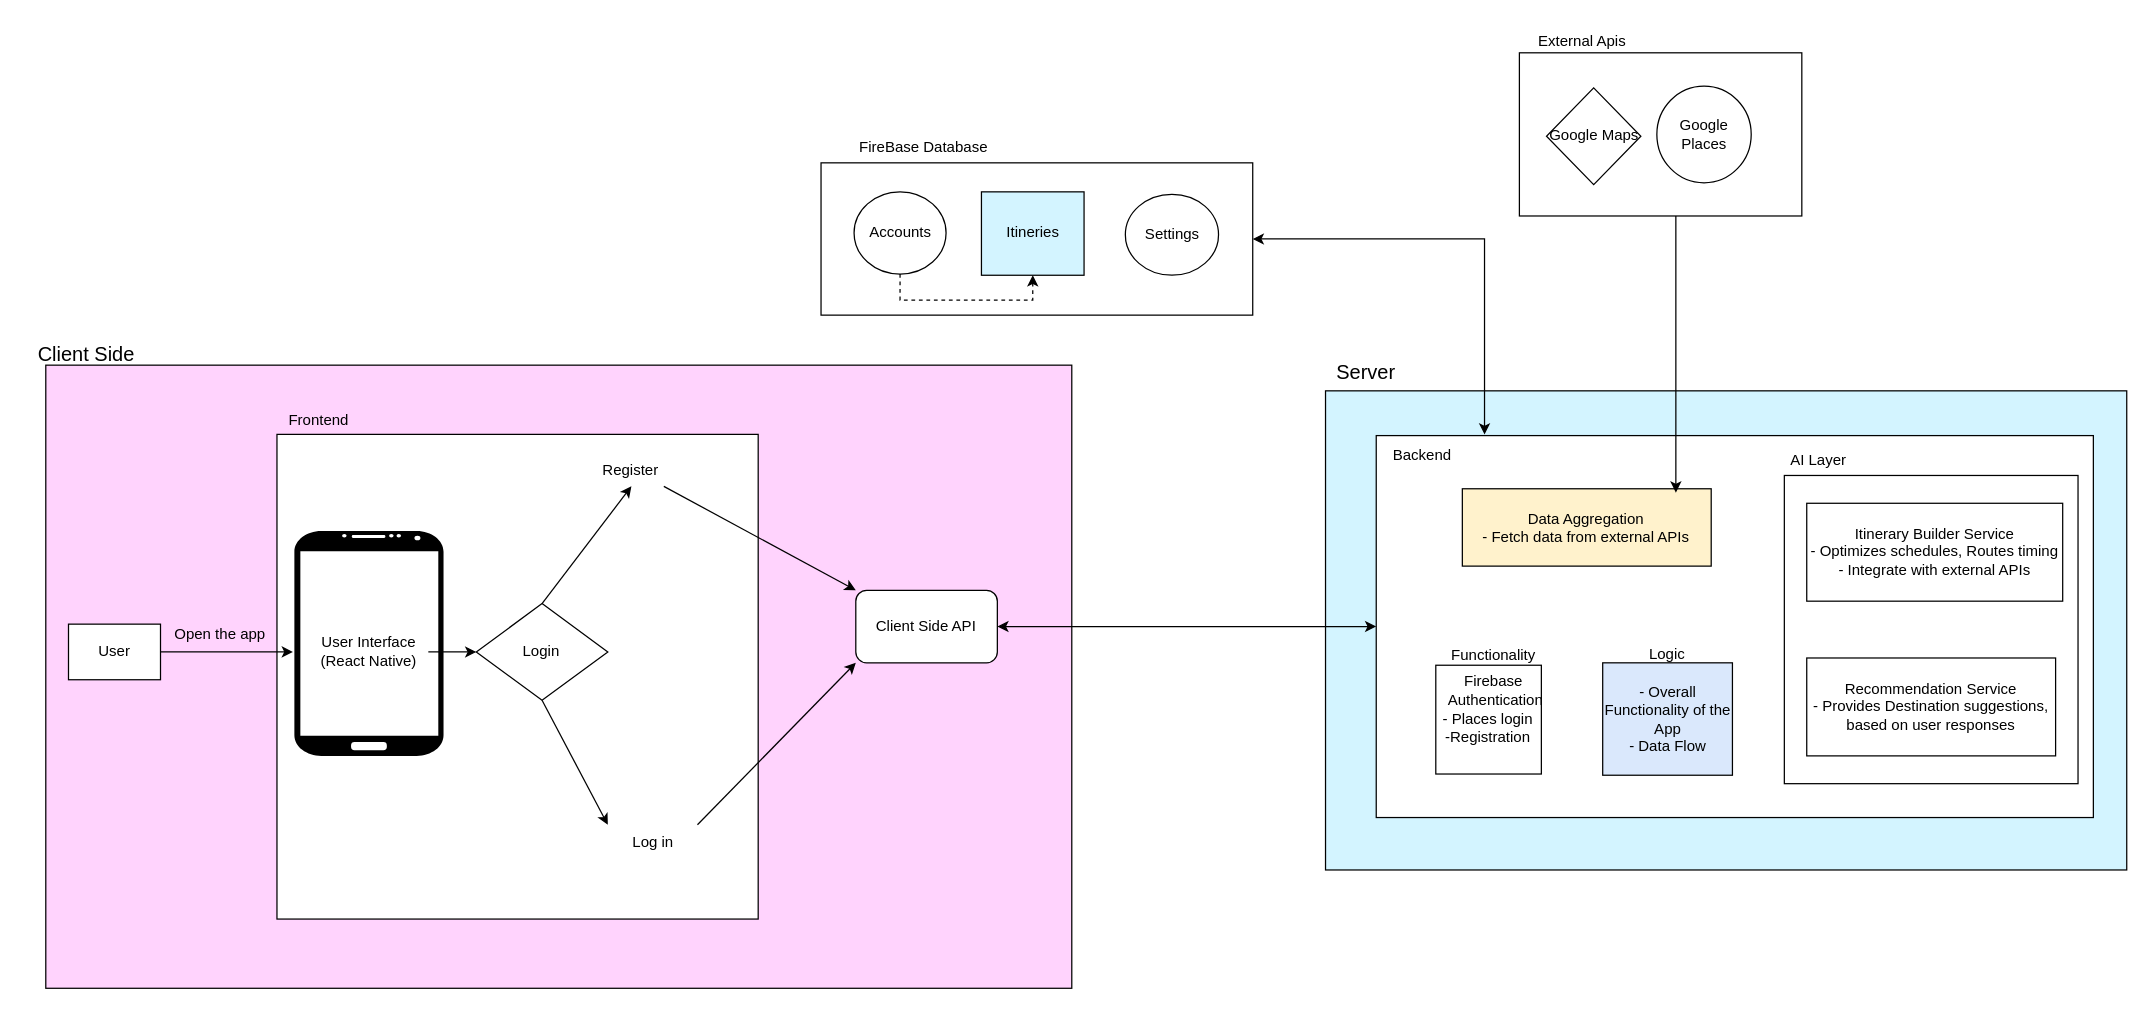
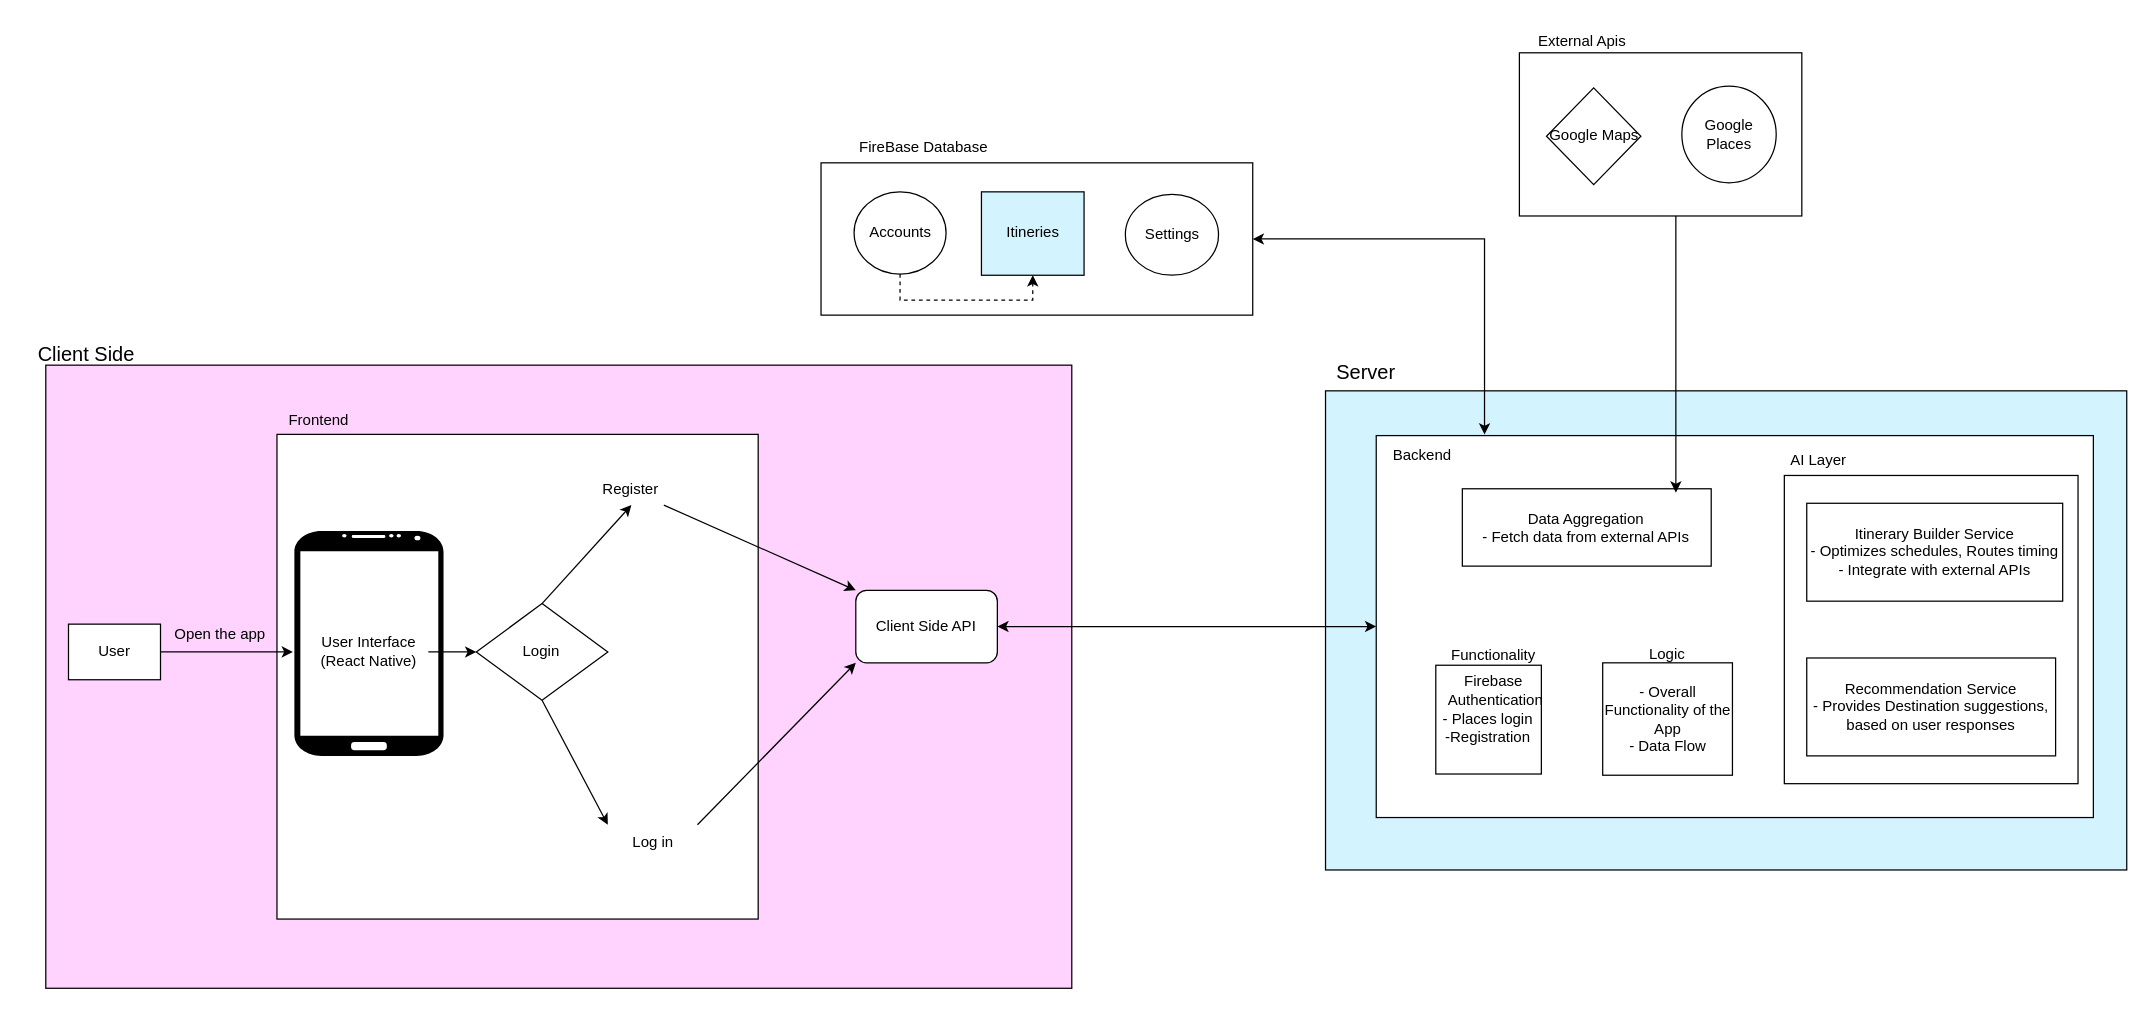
- <mxCell id="48" value="Google Places" style="ellipse;whiteSpace=wrap;html=1;" parent="44" vertex="1"><mxGeometry x="109.999" y="48.36" width="75.505" height="77.375" as="geometry" /></mxCell>
+ <mxCell id="48" value="Google Places" style="ellipse;whiteSpace=wrap;html=1;" parent="44" vertex="1"><mxGeometry x="129.999" y="48.36" width="75.505" height="77.375" as="geometry" /></mxCell>
- <mxCell id="13" value="Register" style="text;html=1;align=center;verticalAlign=middle;whiteSpace=wrap;rounded=0;" parent="1" vertex="1"><mxGeometry x="478.478" y="363.532" width="51.91" height="25.147" as="geometry" /></mxCell>
+ <mxCell id="13" value="Register" style="text;html=1;align=center;verticalAlign=middle;whiteSpace=wrap;rounded=0;" parent="1" vertex="1"><mxGeometry x="478.478" y="378.532" width="51.91" height="25.147" as="geometry" /></mxCell>
- <mxCell id="29" value="&lt;div&gt;Data Aggregation&lt;/div&gt;&lt;div&gt;- Fetch data from external APIs&lt;br&gt;&lt;/div&gt;" style="whiteSpace=wrap;html=1;fillColor=#fff2cc;" parent="21" vertex="1"><mxGeometry x="68.898" y="42.556" width="199.144" height="61.9" as="geometry" /></mxCell>
+ <mxCell id="29" value="&lt;div&gt;Data Aggregation&lt;/div&gt;&lt;div&gt;- Fetch data from external APIs&lt;br&gt;&lt;/div&gt;" style="whiteSpace=wrap;html=1;" parent="21" vertex="1"><mxGeometry x="68.898" y="42.556" width="199.144" height="61.9" as="geometry" /></mxCell>
- <mxCell id="32" value="&lt;div&gt;- Overall Functionality of the App&lt;/div&gt;&lt;div&gt;- Data Flow&lt;br&gt;&lt;/div&gt;" style="rounded=0;whiteSpace=wrap;html=1;fillColor=#dae8fc;" parent="21" vertex="1"><mxGeometry x="181.212" y="181.831" width="103.819" height="89.948" as="geometry" /></mxCell>
+ <mxCell id="32" value="&lt;div&gt;- Overall Functionality of the App&lt;/div&gt;&lt;div&gt;- Data Flow&lt;br&gt;&lt;/div&gt;" style="rounded=0;whiteSpace=wrap;html=1;" parent="21" vertex="1"><mxGeometry x="181.212" y="181.831" width="103.819" height="89.948" as="geometry" /></mxCell>
